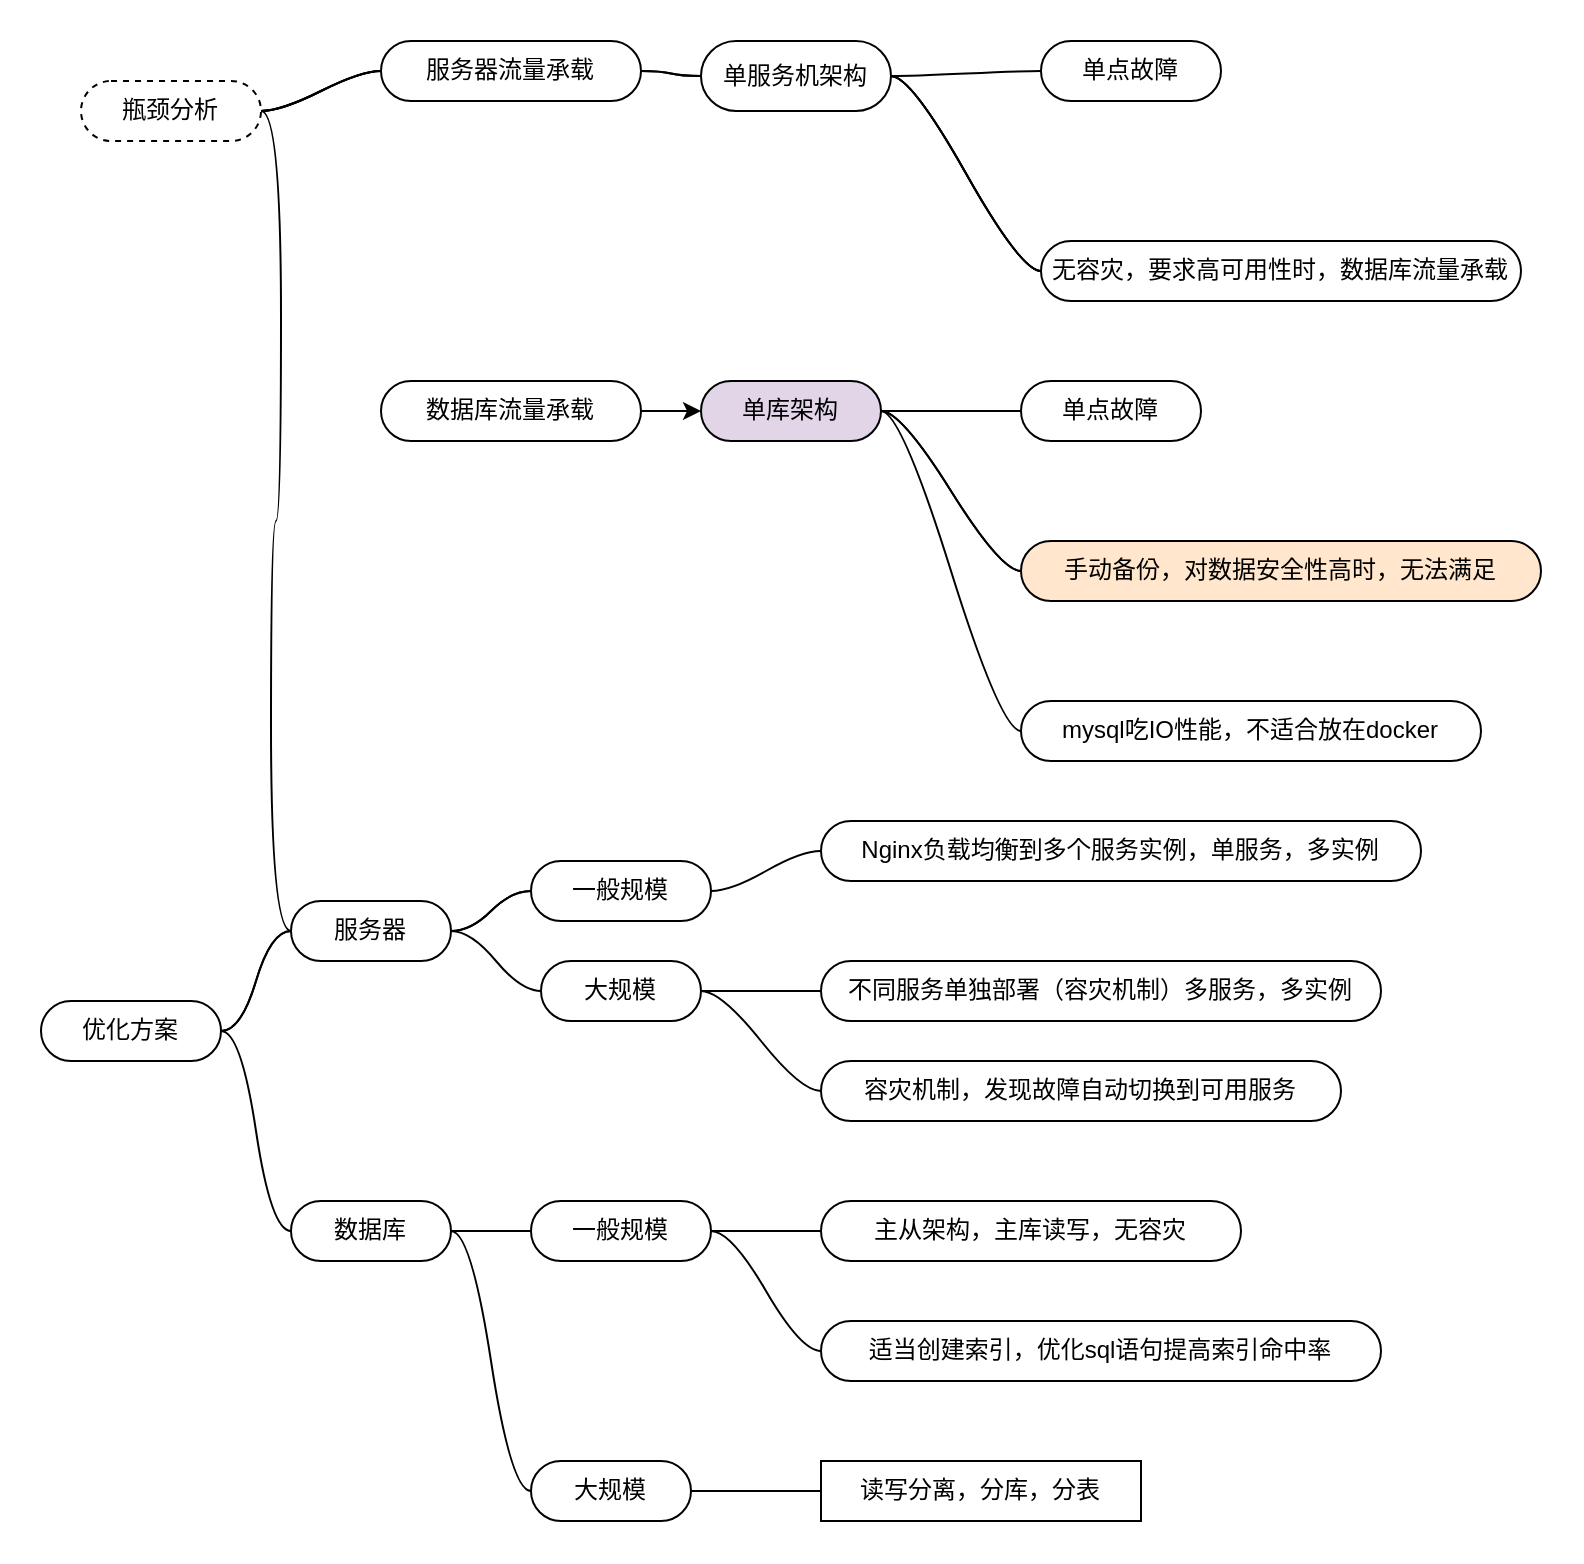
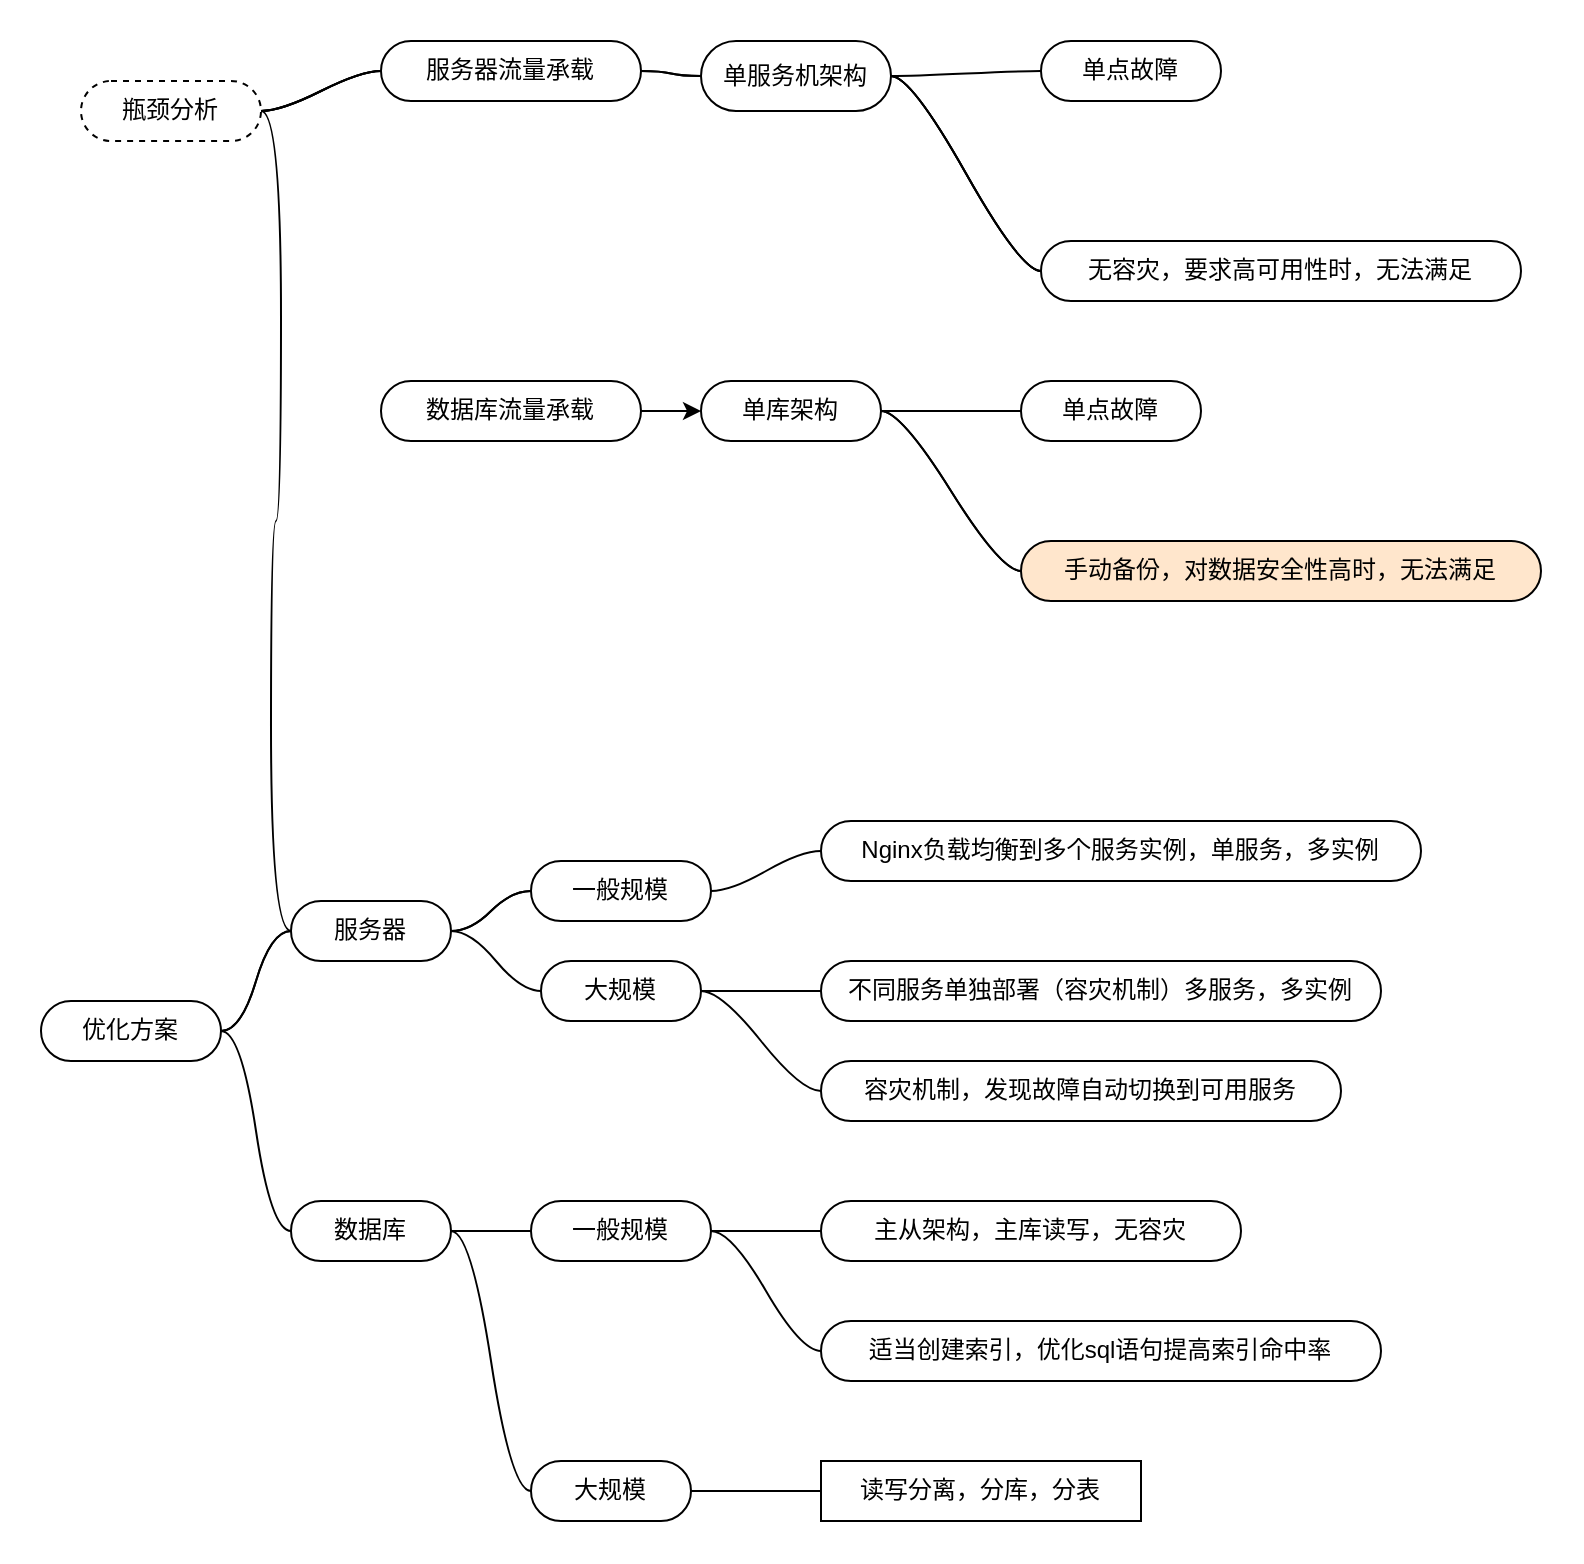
- <mxCell id="18" value="无容灾，要求高可用性时，数据库流量承载" style="whiteSpace=wrap;html=1;rounded=1;arcSize=50;align=center;verticalAlign=middle;strokeWidth=1;autosize=1;spacing=4;treeFolding=1;treeMoving=1;newEdgeStyle={&quot;edgeStyle&quot;:&quot;entityRelationEdgeStyle&quot;,&quot;startArrow&quot;:&quot;none&quot;,&quot;endArrow&quot;:&quot;none&quot;,&quot;segment&quot;:10,&quot;curved&quot;:1,&quot;sourcePerimeterSpacing&quot;:0,&quot;targetPerimeterSpacing&quot;:0};" vertex="1" parent="1"><mxGeometry x="520" y="120" width="240" height="30" as="geometry" /></mxCell>
+ <mxCell id="18" value="无容灾，要求高可用性时，无法满足" style="whiteSpace=wrap;html=1;rounded=1;arcSize=50;align=center;verticalAlign=middle;strokeWidth=1;autosize=1;spacing=4;treeFolding=1;treeMoving=1;newEdgeStyle={&quot;edgeStyle&quot;:&quot;entityRelationEdgeStyle&quot;,&quot;startArrow&quot;:&quot;none&quot;,&quot;endArrow&quot;:&quot;none&quot;,&quot;segment&quot;:10,&quot;curved&quot;:1,&quot;sourcePerimeterSpacing&quot;:0,&quot;targetPerimeterSpacing&quot;:0};" vertex="1" parent="1"><mxGeometry x="520" y="120" width="240" height="30" as="geometry" /></mxCell>
- <mxCell id="23" value="单库架构" style="whiteSpace=wrap;html=1;rounded=1;arcSize=50;align=center;verticalAlign=middle;strokeWidth=1;autosize=1;spacing=4;treeFolding=1;treeMoving=1;newEdgeStyle={&quot;edgeStyle&quot;:&quot;entityRelationEdgeStyle&quot;,&quot;startArrow&quot;:&quot;none&quot;,&quot;endArrow&quot;:&quot;none&quot;,&quot;segment&quot;:10,&quot;curved&quot;:1,&quot;sourcePerimeterSpacing&quot;:0,&quot;targetPerimeterSpacing&quot;:0};fillColor=#e1d5e7;" vertex="1" parent="1"><mxGeometry x="350" y="190" width="90" height="30" as="geometry" /></mxCell>
+ <mxCell id="23" value="单库架构" style="whiteSpace=wrap;html=1;rounded=1;arcSize=50;align=center;verticalAlign=middle;strokeWidth=1;autosize=1;spacing=4;treeFolding=1;treeMoving=1;newEdgeStyle={&quot;edgeStyle&quot;:&quot;entityRelationEdgeStyle&quot;,&quot;startArrow&quot;:&quot;none&quot;,&quot;endArrow&quot;:&quot;none&quot;,&quot;segment&quot;:10,&quot;curved&quot;:1,&quot;sourcePerimeterSpacing&quot;:0,&quot;targetPerimeterSpacing&quot;:0};" vertex="1" parent="1"><mxGeometry x="350" y="190" width="90" height="30" as="geometry" /></mxCell>
- <mxCell id="22" value="" style="edgeStyle=entityRelationEdgeStyle;rounded=0;orthogonalLoop=1;jettySize=auto;html=1;startArrow=none;endArrow=none;segment=10;curved=1;sourcePerimeterSpacing=0;targetPerimeterSpacing=0;" edge="1" parent="1" source="23" target="26"><mxGeometry relative="1" as="geometry" /></mxCell>
- <mxCell id="26" value="mysql吃IO性能，不适合放在docker" style="whiteSpace=wrap;html=1;rounded=1;arcSize=50;align=center;verticalAlign=middle;strokeWidth=1;autosize=1;spacing=4;treeFolding=1;treeMoving=1;newEdgeStyle={&quot;edgeStyle&quot;:&quot;entityRelationEdgeStyle&quot;,&quot;startArrow&quot;:&quot;none&quot;,&quot;endArrow&quot;:&quot;none&quot;,&quot;segment&quot;:10,&quot;curved&quot;:1,&quot;sourcePerimeterSpacing&quot;:0,&quot;targetPerimeterSpacing&quot;:0};" vertex="1" parent="1"><mxGeometry x="510" y="350" width="230" height="30" as="geometry" /></mxCell>
